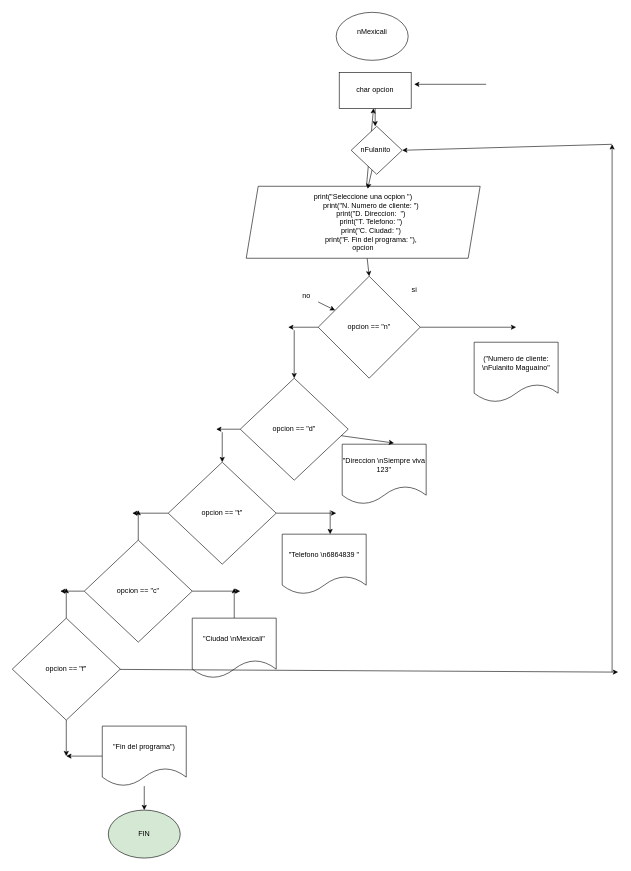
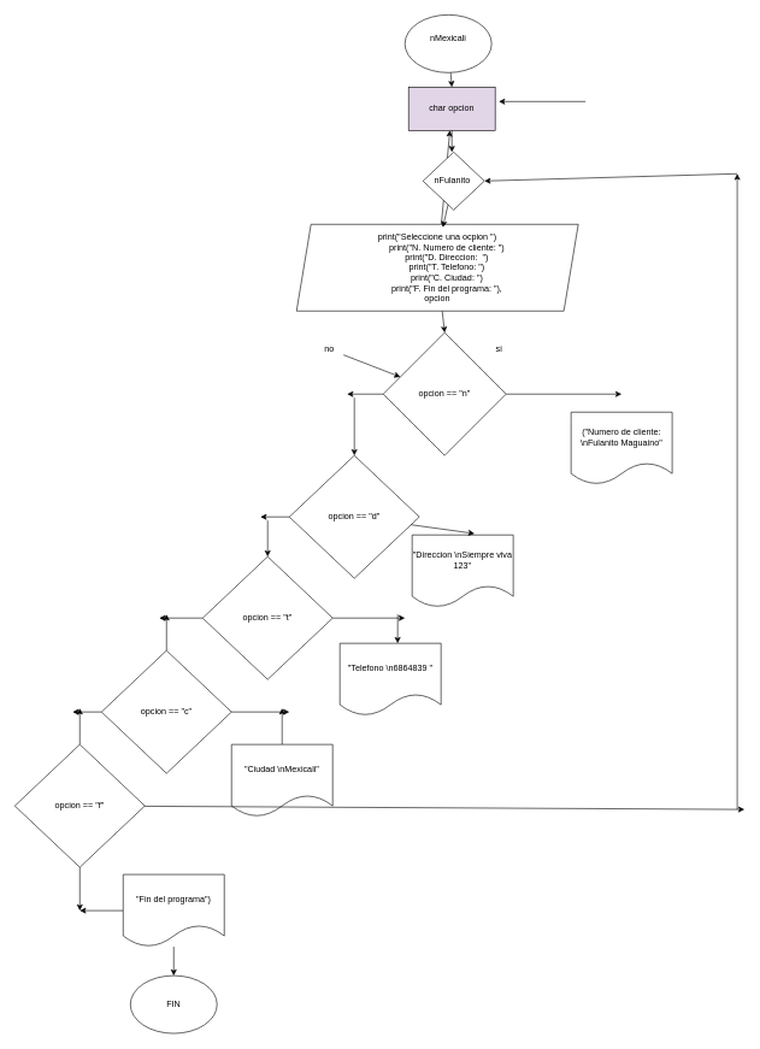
+ <mxCell id="2" style="edgeStyle=none;html=1;entryX=0.5;entryY=0;entryDx=0;entryDy=0;" edge="1" parent="1" source="3" target="9"><mxGeometry relative="1" as="geometry" /></mxCell>
- <mxCell id="9" value="char opcion" style="rounded=0;whiteSpace=wrap;html=1;" vertex="1" parent="1"><mxGeometry x="565" y="120" width="120" height="60" as="geometry" /></mxCell>
+ <mxCell id="9" value="char opcion" style="rounded=0;whiteSpace=wrap;html=1;fillColor=#e1d5e7;" vertex="1" parent="1"><mxGeometry x="565" y="120" width="120" height="60" as="geometry" /></mxCell>
- <mxCell id="18" value="no" style="text;html=1;align=center;verticalAlign=middle;resizable=0;points=[];autosize=1;strokeColor=none;fillColor=none;" vertex="1" parent="1"><mxGeometry x="490" y="478" width="40" height="30" as="geometry" /></mxCell>
+ <mxCell id="18" value="no" style="text;html=1;align=center;verticalAlign=middle;resizable=0;points=[];autosize=1;strokeColor=none;fillColor=none;" vertex="1" parent="1"><mxGeometry x="435" y="468" width="40" height="30" as="geometry" /></mxCell>
- <mxCell id="42" value="FIN" style="ellipse;whiteSpace=wrap;html=1;fillColor=#d5e8d4;" vertex="1" parent="1"><mxGeometry x="180" y="1350" width="120" height="80" as="geometry" /></mxCell>
+ <mxCell id="42" value="FIN" style="ellipse;whiteSpace=wrap;html=1;" vertex="1" parent="1"><mxGeometry x="180" y="1350" width="120" height="80" as="geometry" /></mxCell>
